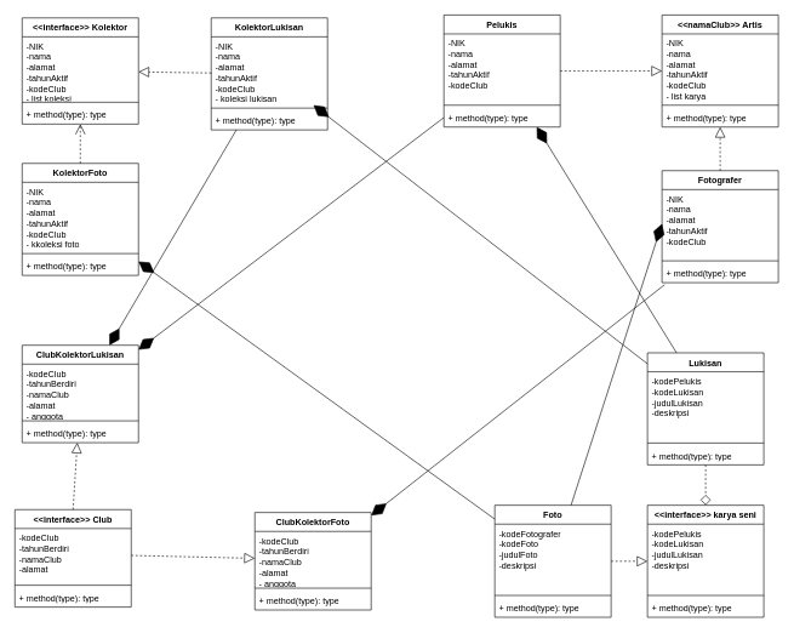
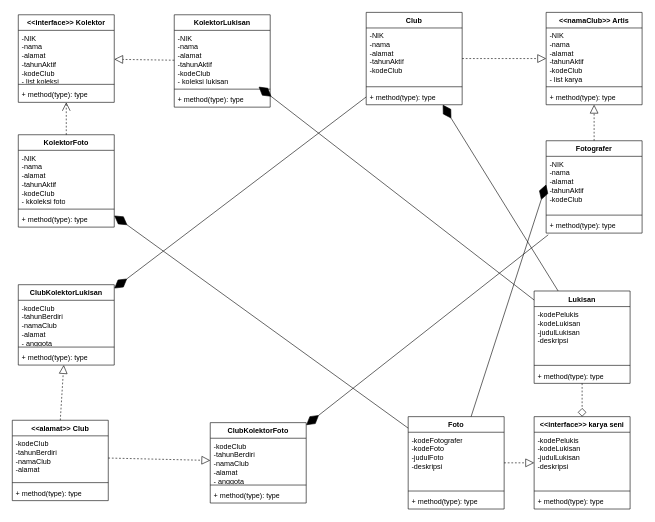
- <mxCell id="6" value="Pelukis" style="swimlane;fontStyle=1;align=center;verticalAlign=top;childLayout=stackLayout;horizontal=1;startSize=26;horizontalStack=0;resizeParent=1;resizeParentMax=0;resizeLast=0;collapsible=1;marginBottom=0;whiteSpace=wrap;html=1;" vertex="1" parent="1"><mxGeometry x="610" y="20" width="160" height="154" as="geometry" /></mxCell>
+ <mxCell id="6" value="Club" style="swimlane;fontStyle=1;align=center;verticalAlign=top;childLayout=stackLayout;horizontal=1;startSize=26;horizontalStack=0;resizeParent=1;resizeParentMax=0;resizeLast=0;collapsible=1;marginBottom=0;whiteSpace=wrap;html=1;" vertex="1" parent="1"><mxGeometry x="610" y="20" width="160" height="154" as="geometry" /></mxCell>
- <mxCell id="64" value="" style="endArrow=diamondThin;endFill=1;endSize=24;html=1;rounded=0;entryX=0.75;entryY=0;entryDx=0;entryDy=0;" edge="1" parent="1" source="2" target="52"><mxGeometry width="160" relative="1" as="geometry"><mxPoint x="670" y="374" as="sourcePoint" /><mxPoint x="830" y="374" as="targetPoint" /></mxGeometry></mxCell>
- <mxCell id="10" value="&amp;lt;&amp;lt;interface&amp;gt;&amp;gt; Club" style="swimlane;fontStyle=1;align=center;verticalAlign=top;childLayout=stackLayout;horizontal=1;startSize=26;horizontalStack=0;resizeParent=1;resizeParentMax=0;resizeLast=0;collapsible=1;marginBottom=0;whiteSpace=wrap;html=1;" vertex="1" parent="1"><mxGeometry x="20" y="700" width="160" height="134" as="geometry" /></mxCell>
+ <mxCell id="10" value="&amp;lt;&amp;lt;alamat&amp;gt;&amp;gt; Club" style="swimlane;fontStyle=1;align=center;verticalAlign=top;childLayout=stackLayout;horizontal=1;startSize=26;horizontalStack=0;resizeParent=1;resizeParentMax=0;resizeLast=0;collapsible=1;marginBottom=0;whiteSpace=wrap;html=1;" vertex="1" parent="1"><mxGeometry x="20" y="700" width="160" height="134" as="geometry" /></mxCell>
